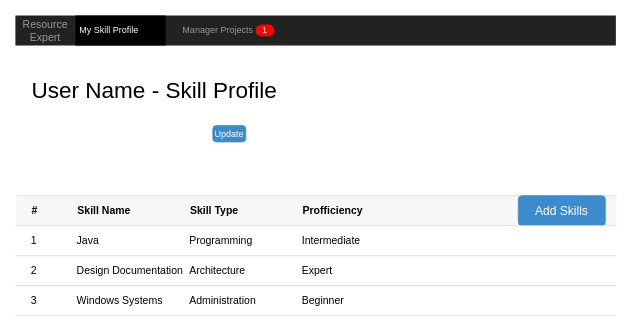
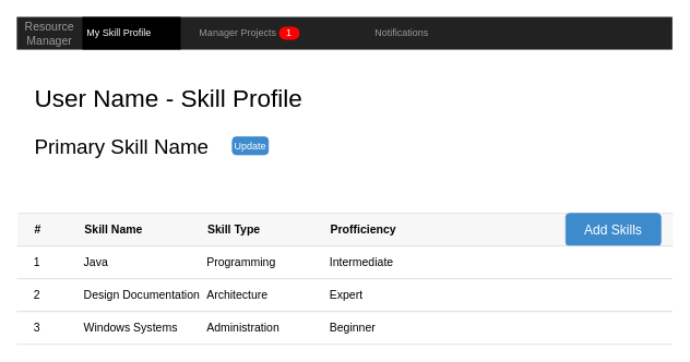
- <mxCell id="3" value="Resource Expert" style="html=1;shadow=0;dashed=0;fillColor=none;strokeColor=none;shape=mxgraph.bootstrap.rect;fontColor=#999999;fontSize=14;whiteSpace=wrap;" vertex="1" parent="2"><mxGeometry width="80" height="40" as="geometry" /></mxCell>
+ <mxCell id="3" value="Resource Manager" style="html=1;shadow=0;dashed=0;fillColor=none;strokeColor=none;shape=mxgraph.bootstrap.rect;fontColor=#999999;fontSize=14;whiteSpace=wrap;" vertex="1" parent="2"><mxGeometry width="80" height="40" as="geometry" /></mxCell>
+ <mxCell id="7" value="Notifications" style="html=1;shadow=0;dashed=0;fillColor=none;strokeColor=none;shape=mxgraph.bootstrap.rect;fontColor=#999999;whiteSpace=wrap;" vertex="1" parent="2"><mxGeometry x="435" width="70" height="40" as="geometry" /></mxCell>
+ <mxCell id="9" value="Primary Skill Name" style="html=1;shadow=0;dashed=0;shape=mxgraph.bootstrap.rect;strokeColor=none;fillColor=none;fontSize=25;align=left;spacingLeft=10;" vertex="1" parent="1"><mxGeometry x="30" y="160" width="250" height="35" as="geometry" /></mxCell>
